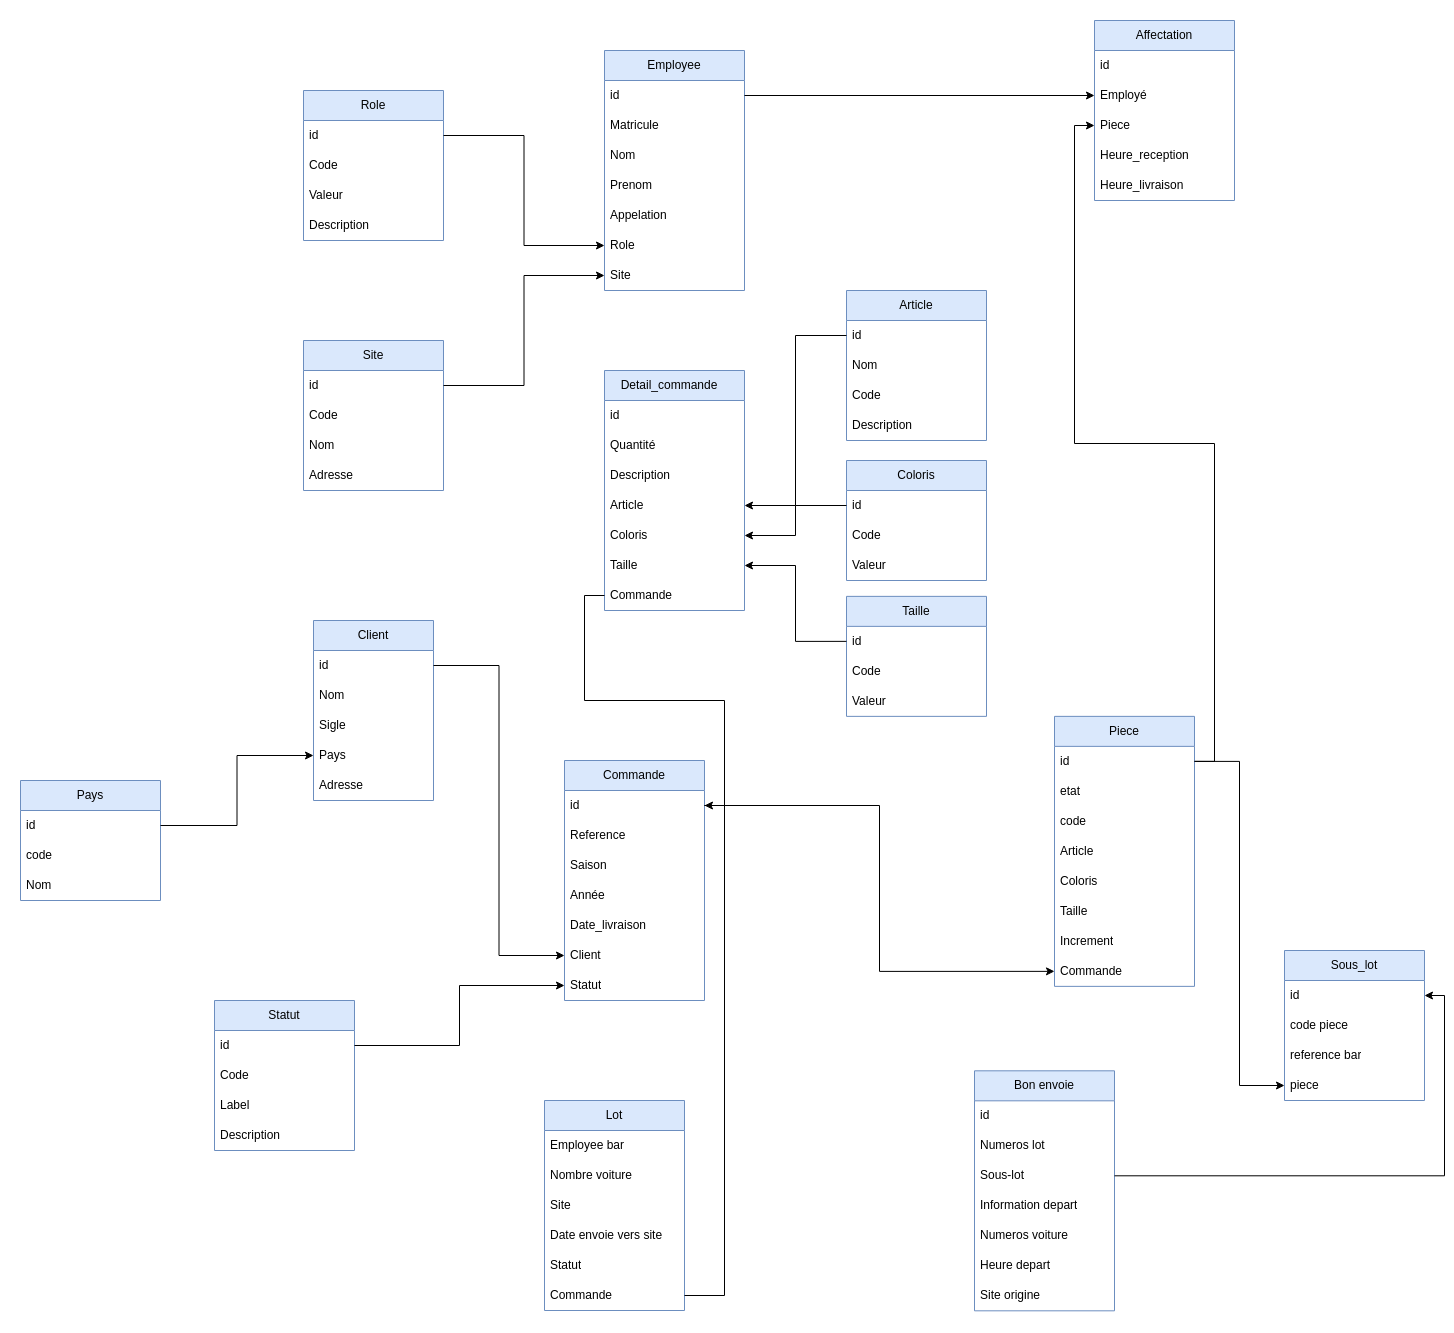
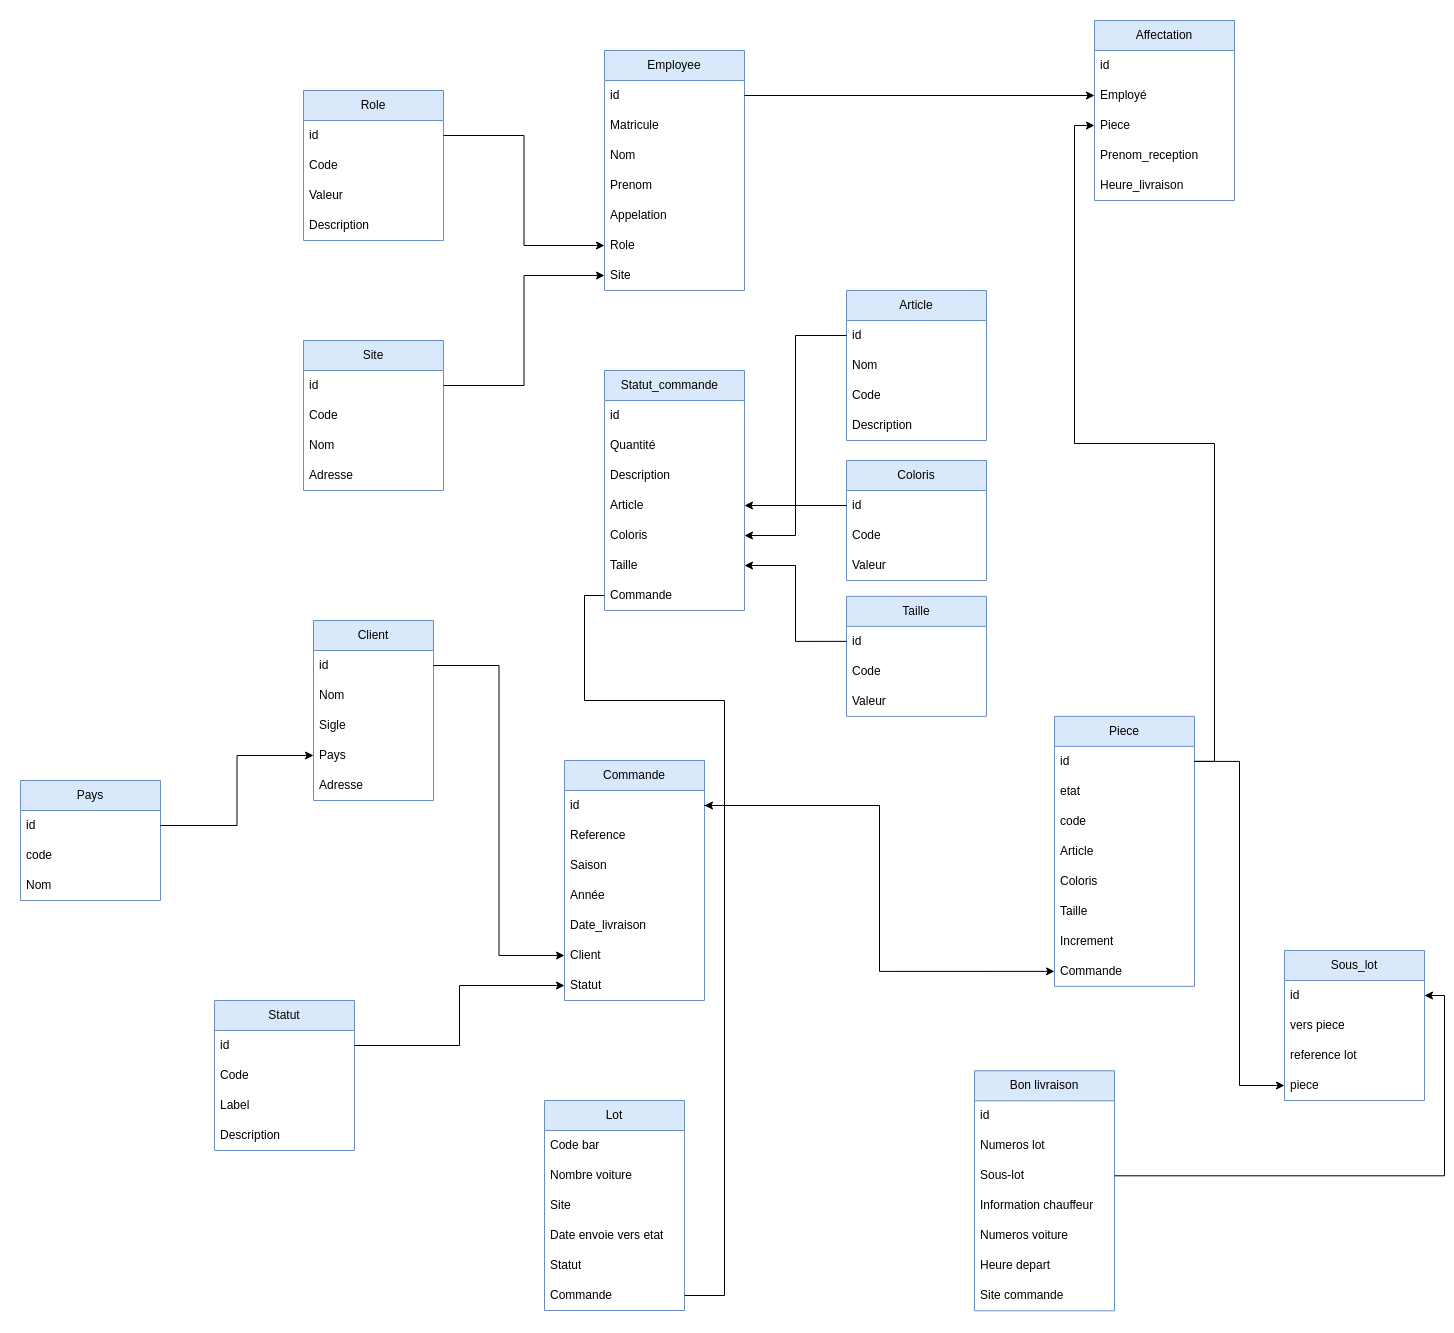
- <mxCell id="109" value="Heure_reception" style="text;strokeColor=none;fillColor=none;align=left;verticalAlign=middle;spacingLeft=4;spacingRight=4;overflow=hidden;points=[[0,0.5],[1,0.5]];portConstraint=eastwest;rotatable=0;whiteSpace=wrap;html=1;rounded=0;" vertex="1" parent="105"><mxGeometry y="120" width="140" height="30" as="geometry" /></mxCell>
+ <mxCell id="109" value="Prenom_reception" style="text;strokeColor=none;fillColor=none;align=left;verticalAlign=middle;spacingLeft=4;spacingRight=4;overflow=hidden;points=[[0,0.5],[1,0.5]];portConstraint=eastwest;rotatable=0;whiteSpace=wrap;html=1;rounded=0;" vertex="1" parent="105"><mxGeometry y="120" width="140" height="30" as="geometry" /></mxCell>
- <mxCell id="34" value="Detail_commande&lt;span style=&quot;white-space: pre;&quot;&gt;&#09;&lt;/span&gt;" style="swimlane;fontStyle=0;childLayout=stackLayout;horizontal=1;startSize=30;horizontalStack=0;resizeParent=1;resizeParentMax=0;resizeLast=0;collapsible=1;marginBottom=0;whiteSpace=wrap;html=1;fillColor=#dae8fc;strokeColor=#6c8ebf;rounded=0;" parent="1" vertex="1"><mxGeometry x="604" y="370" width="140" height="240" as="geometry" /></mxCell>
+ <mxCell id="34" value="Statut_commande&lt;span style=&quot;white-space: pre;&quot;&gt;&#09;&lt;/span&gt;" style="swimlane;fontStyle=0;childLayout=stackLayout;horizontal=1;startSize=30;horizontalStack=0;resizeParent=1;resizeParentMax=0;resizeLast=0;collapsible=1;marginBottom=0;whiteSpace=wrap;html=1;fillColor=#dae8fc;strokeColor=#6c8ebf;rounded=0;" parent="1" vertex="1"><mxGeometry x="604" y="370" width="140" height="240" as="geometry" /></mxCell>
- <mxCell id="86" value="code piece" style="text;strokeColor=none;fillColor=none;align=left;verticalAlign=middle;spacingLeft=4;spacingRight=4;overflow=hidden;points=[[0,0.5],[1,0.5]];portConstraint=eastwest;rotatable=0;whiteSpace=wrap;html=1;rounded=0;" parent="84" vertex="1"><mxGeometry y="60" width="140" height="30" as="geometry" /></mxCell>
+ <mxCell id="86" value="vers piece" style="text;strokeColor=none;fillColor=none;align=left;verticalAlign=middle;spacingLeft=4;spacingRight=4;overflow=hidden;points=[[0,0.5],[1,0.5]];portConstraint=eastwest;rotatable=0;whiteSpace=wrap;html=1;rounded=0;" parent="84" vertex="1"><mxGeometry y="60" width="140" height="30" as="geometry" /></mxCell>
- <mxCell id="87" value="reference bar" style="text;strokeColor=none;fillColor=none;align=left;verticalAlign=middle;spacingLeft=4;spacingRight=4;overflow=hidden;points=[[0,0.5],[1,0.5]];portConstraint=eastwest;rotatable=0;whiteSpace=wrap;html=1;rounded=0;" vertex="1" parent="84"><mxGeometry y="90" width="140" height="30" as="geometry" /></mxCell>
+ <mxCell id="87" value="reference lot" style="text;strokeColor=none;fillColor=none;align=left;verticalAlign=middle;spacingLeft=4;spacingRight=4;overflow=hidden;points=[[0,0.5],[1,0.5]];portConstraint=eastwest;rotatable=0;whiteSpace=wrap;html=1;rounded=0;" vertex="1" parent="84"><mxGeometry y="90" width="140" height="30" as="geometry" /></mxCell>
- <mxCell id="76" value="Bon envoie" style="swimlane;fontStyle=0;childLayout=stackLayout;horizontal=1;startSize=30;horizontalStack=0;resizeParent=1;resizeParentMax=0;resizeLast=0;collapsible=1;marginBottom=0;whiteSpace=wrap;html=1;fillColor=#dae8fc;strokeColor=#6c8ebf;rounded=0;" parent="1" vertex="1"><mxGeometry x="974" y="1070.32" width="140" height="240" as="geometry" /></mxCell>
+ <mxCell id="76" value="Bon livraison" style="swimlane;fontStyle=0;childLayout=stackLayout;horizontal=1;startSize=30;horizontalStack=0;resizeParent=1;resizeParentMax=0;resizeLast=0;collapsible=1;marginBottom=0;whiteSpace=wrap;html=1;fillColor=#dae8fc;strokeColor=#6c8ebf;rounded=0;" parent="1" vertex="1"><mxGeometry x="974" y="1070.32" width="140" height="240" as="geometry" /></mxCell>
- <mxCell id="70" value="Employee bar" style="text;strokeColor=none;fillColor=none;align=left;verticalAlign=middle;spacingLeft=4;spacingRight=4;overflow=hidden;points=[[0,0.5],[1,0.5]];portConstraint=eastwest;rotatable=0;whiteSpace=wrap;html=1;rounded=0;" parent="69" vertex="1"><mxGeometry y="30" width="140" height="30" as="geometry" /></mxCell>
+ <mxCell id="70" value="Code bar" style="text;strokeColor=none;fillColor=none;align=left;verticalAlign=middle;spacingLeft=4;spacingRight=4;overflow=hidden;points=[[0,0.5],[1,0.5]];portConstraint=eastwest;rotatable=0;whiteSpace=wrap;html=1;rounded=0;" parent="69" vertex="1"><mxGeometry y="30" width="140" height="30" as="geometry" /></mxCell>
- <mxCell id="80" value="Information depart" style="text;strokeColor=none;fillColor=none;align=left;verticalAlign=middle;spacingLeft=4;spacingRight=4;overflow=hidden;points=[[0,0.5],[1,0.5]];portConstraint=eastwest;rotatable=0;whiteSpace=wrap;html=1;rounded=0;" parent="76" vertex="1"><mxGeometry y="120" width="140" height="30" as="geometry" /></mxCell>
+ <mxCell id="80" value="Information chauffeur" style="text;strokeColor=none;fillColor=none;align=left;verticalAlign=middle;spacingLeft=4;spacingRight=4;overflow=hidden;points=[[0,0.5],[1,0.5]];portConstraint=eastwest;rotatable=0;whiteSpace=wrap;html=1;rounded=0;" parent="76" vertex="1"><mxGeometry y="120" width="140" height="30" as="geometry" /></mxCell>
- <mxCell id="73" value="Date envoie vers site" style="text;strokeColor=none;fillColor=none;align=left;verticalAlign=middle;spacingLeft=4;spacingRight=4;overflow=hidden;points=[[0,0.5],[1,0.5]];portConstraint=eastwest;rotatable=0;whiteSpace=wrap;html=1;rounded=0;" parent="69" vertex="1"><mxGeometry y="120" width="140" height="30" as="geometry" /></mxCell>
+ <mxCell id="73" value="Date envoie vers etat" style="text;strokeColor=none;fillColor=none;align=left;verticalAlign=middle;spacingLeft=4;spacingRight=4;overflow=hidden;points=[[0,0.5],[1,0.5]];portConstraint=eastwest;rotatable=0;whiteSpace=wrap;html=1;rounded=0;" parent="69" vertex="1"><mxGeometry y="120" width="140" height="30" as="geometry" /></mxCell>
- <mxCell id="83" value="Site origine" style="text;strokeColor=none;fillColor=none;align=left;verticalAlign=middle;spacingLeft=4;spacingRight=4;overflow=hidden;points=[[0,0.5],[1,0.5]];portConstraint=eastwest;rotatable=0;whiteSpace=wrap;html=1;rounded=0;" parent="76" vertex="1"><mxGeometry y="210" width="140" height="30" as="geometry" /></mxCell>
+ <mxCell id="83" value="Site commande" style="text;strokeColor=none;fillColor=none;align=left;verticalAlign=middle;spacingLeft=4;spacingRight=4;overflow=hidden;points=[[0,0.5],[1,0.5]];portConstraint=eastwest;rotatable=0;whiteSpace=wrap;html=1;rounded=0;" parent="76" vertex="1"><mxGeometry y="210" width="140" height="30" as="geometry" /></mxCell>
